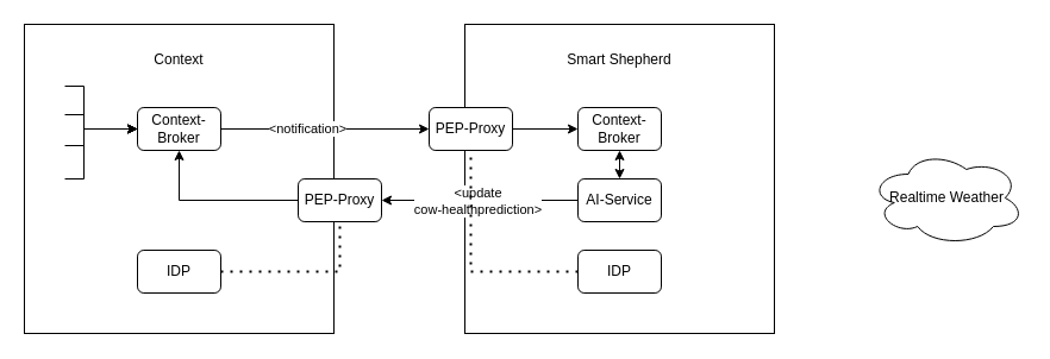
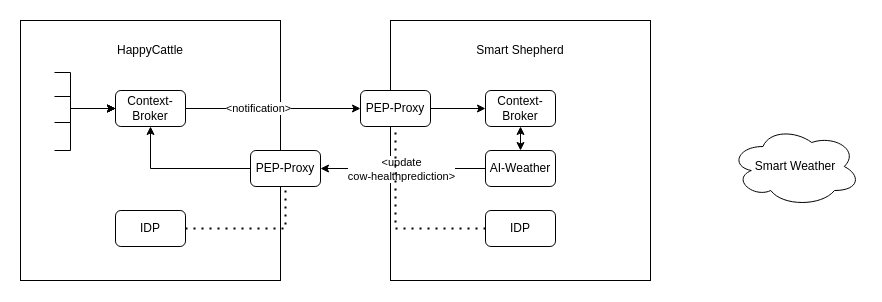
- <mxCell id="3" value="&lt;div&gt;Context&lt;/div&gt;&lt;div&gt;&lt;br&gt;&lt;/div&gt;&lt;div&gt;&lt;br&gt;&lt;/div&gt;&lt;div&gt;&lt;br&gt;&lt;/div&gt;&lt;div&gt;&lt;br&gt;&lt;/div&gt;&lt;div&gt;&lt;br&gt;&lt;/div&gt;&lt;div&gt;&lt;br&gt;&lt;/div&gt;&lt;div&gt;&lt;br&gt;&lt;/div&gt;&lt;div&gt;&lt;br&gt;&lt;/div&gt;&lt;div&gt;&lt;br&gt;&lt;/div&gt;&lt;div&gt;&lt;br&gt;&lt;/div&gt;&lt;div&gt;&lt;br&gt;&lt;/div&gt;&lt;div&gt;&lt;br&gt;&lt;/div&gt;&lt;div&gt;&lt;br&gt;&lt;/div&gt;&lt;div&gt;&lt;br&gt;&lt;/div&gt;" style="whiteSpace=wrap;html=1;aspect=fixed;" vertex="1" parent="1"><mxGeometry x="20" y="20" width="260" height="260" as="geometry" /></mxCell>
+ <mxCell id="3" value="&lt;div&gt;HappyCattle&lt;/div&gt;&lt;div&gt;&lt;br&gt;&lt;/div&gt;&lt;div&gt;&lt;br&gt;&lt;/div&gt;&lt;div&gt;&lt;br&gt;&lt;/div&gt;&lt;div&gt;&lt;br&gt;&lt;/div&gt;&lt;div&gt;&lt;br&gt;&lt;/div&gt;&lt;div&gt;&lt;br&gt;&lt;/div&gt;&lt;div&gt;&lt;br&gt;&lt;/div&gt;&lt;div&gt;&lt;br&gt;&lt;/div&gt;&lt;div&gt;&lt;br&gt;&lt;/div&gt;&lt;div&gt;&lt;br&gt;&lt;/div&gt;&lt;div&gt;&lt;br&gt;&lt;/div&gt;&lt;div&gt;&lt;br&gt;&lt;/div&gt;&lt;div&gt;&lt;br&gt;&lt;/div&gt;&lt;div&gt;&lt;br&gt;&lt;/div&gt;" style="whiteSpace=wrap;html=1;aspect=fixed;" vertex="1" parent="1"><mxGeometry x="20" y="20" width="260" height="260" as="geometry" /></mxCell>
- <mxCell id="14" value="Realtime Weather" style="ellipse;shape=cloud;whiteSpace=wrap;html=1;" vertex="1" parent="1"><mxGeometry x="730" y="126" width="130" height="80" as="geometry" /></mxCell>
+ <mxCell id="14" value="Smart Weather" style="ellipse;shape=cloud;whiteSpace=wrap;html=1;" vertex="1" parent="1"><mxGeometry x="730" y="126" width="130" height="80" as="geometry" /></mxCell>
- <mxCell id="23" value="AI-Service" style="rounded=1;whiteSpace=wrap;html=1;" vertex="1" parent="1"><mxGeometry x="485" y="150" width="70" height="36" as="geometry" /></mxCell>
+ <mxCell id="23" value="AI-Weather" style="rounded=1;whiteSpace=wrap;html=1;" vertex="1" parent="1"><mxGeometry x="485" y="150" width="70" height="36" as="geometry" /></mxCell>
